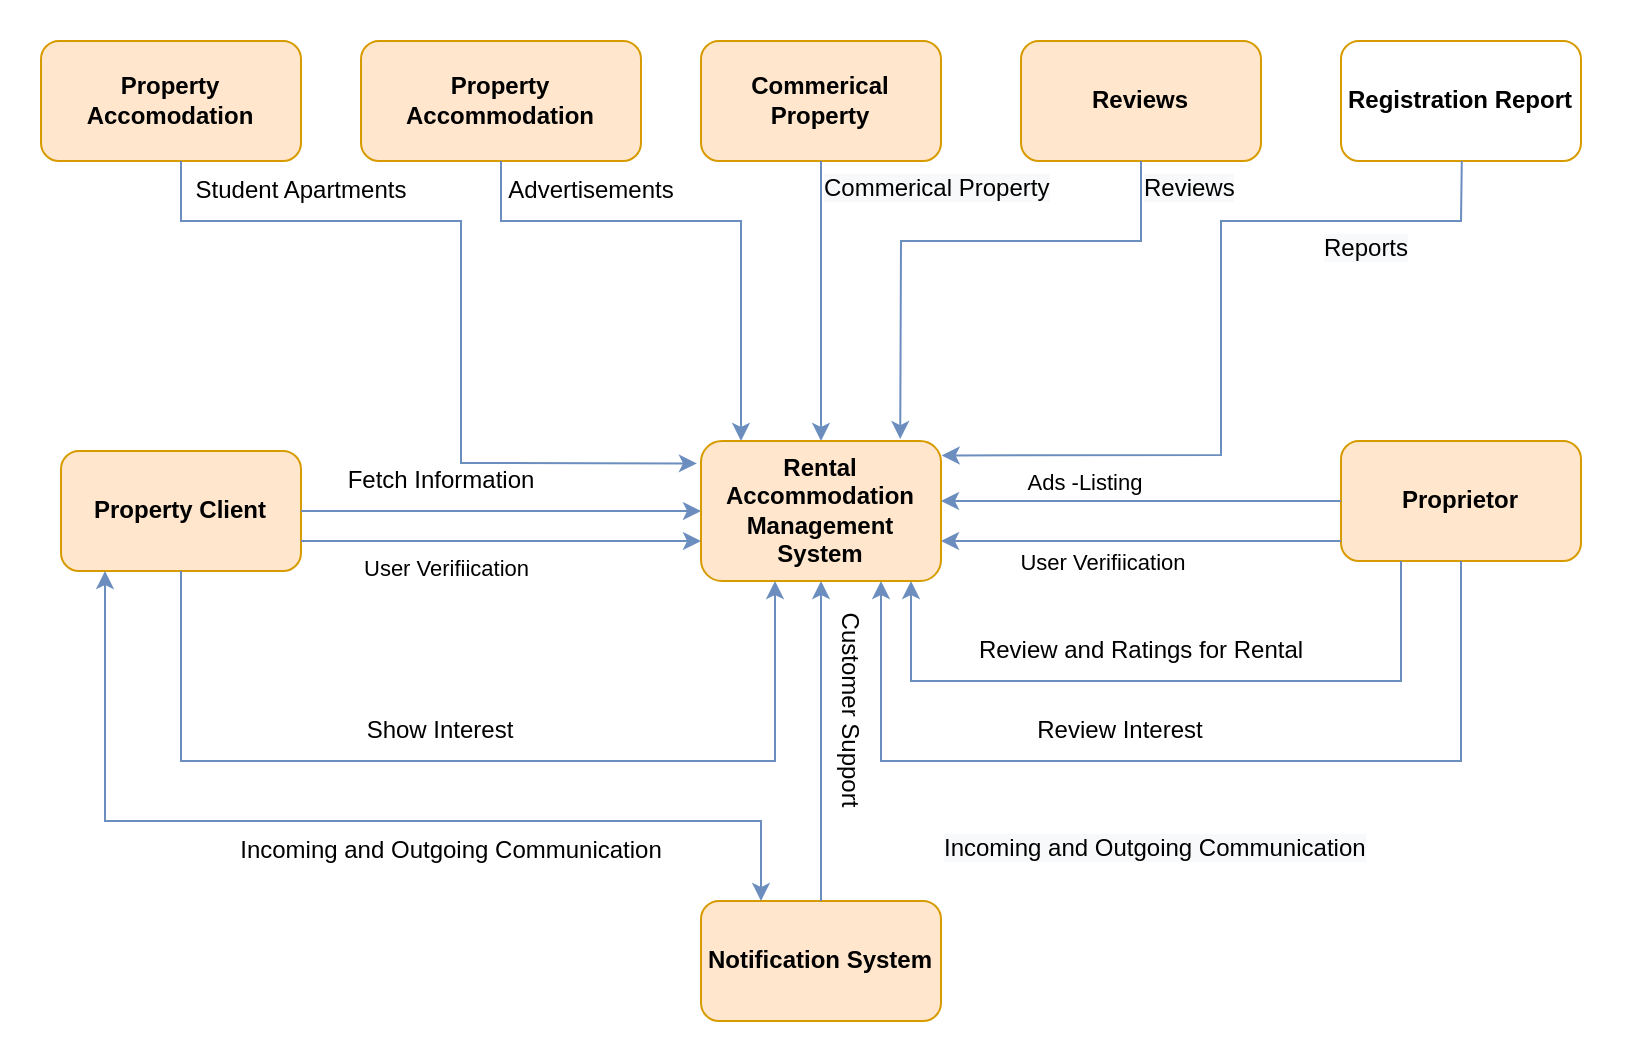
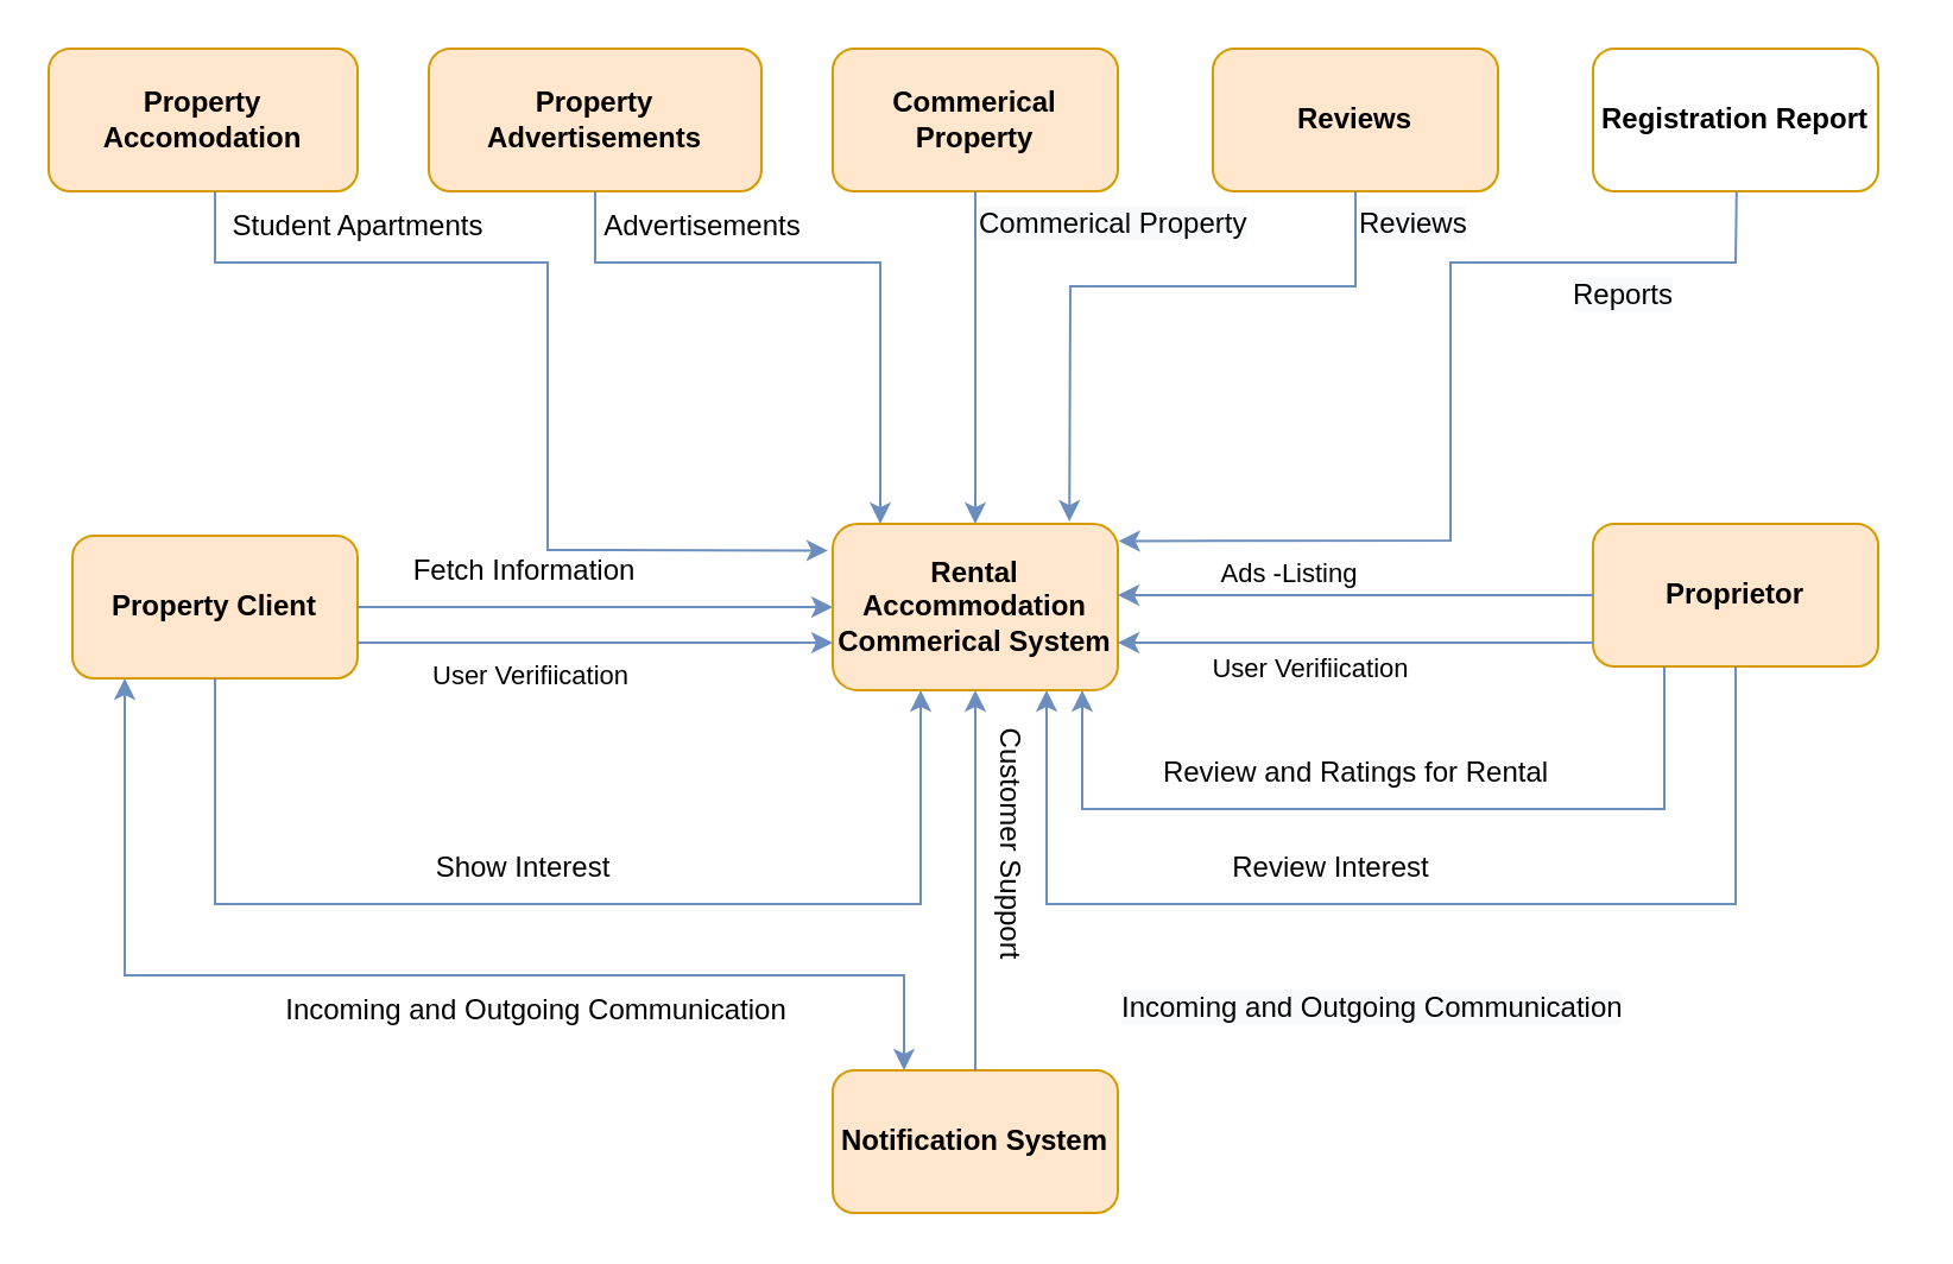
- <mxCell id="3" value="&lt;b&gt;Property Accommodation&lt;/b&gt;" style="rounded=1;whiteSpace=wrap;html=1;fillColor=#ffe6cc;strokeColor=#d79b00;" parent="1" vertex="1"><mxGeometry x="180" y="20" width="140" height="60" as="geometry" /></mxCell>
+ <mxCell id="3" value="&lt;b&gt;Property Advertisements&lt;/b&gt;" style="rounded=1;whiteSpace=wrap;html=1;fillColor=#ffe6cc;strokeColor=#d79b00;" parent="1" vertex="1"><mxGeometry x="180" y="20" width="140" height="60" as="geometry" /></mxCell>
- <mxCell id="23" value="&lt;b&gt;Rental Accommodation&lt;br&gt;Management System&lt;/b&gt;" style="rounded=1;whiteSpace=wrap;html=1;fillColor=#ffe6cc;strokeColor=#d79b00;" vertex="1" parent="1"><mxGeometry x="350" y="220" width="120" height="70" as="geometry" /></mxCell>
+ <mxCell id="23" value="&lt;b&gt;Rental Accommodation&lt;br&gt;Commerical System&lt;/b&gt;" style="rounded=1;whiteSpace=wrap;html=1;fillColor=#ffe6cc;strokeColor=#d79b00;" vertex="1" parent="1"><mxGeometry x="350" y="220" width="120" height="70" as="geometry" /></mxCell>
